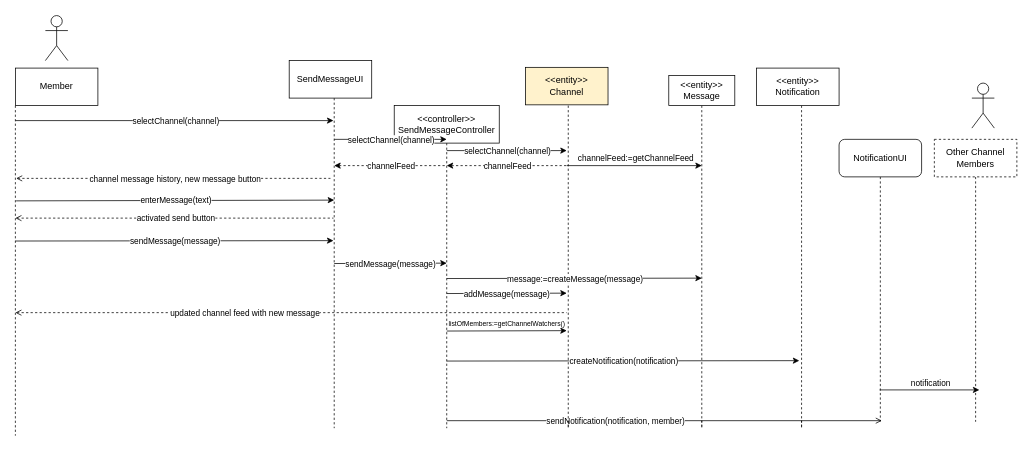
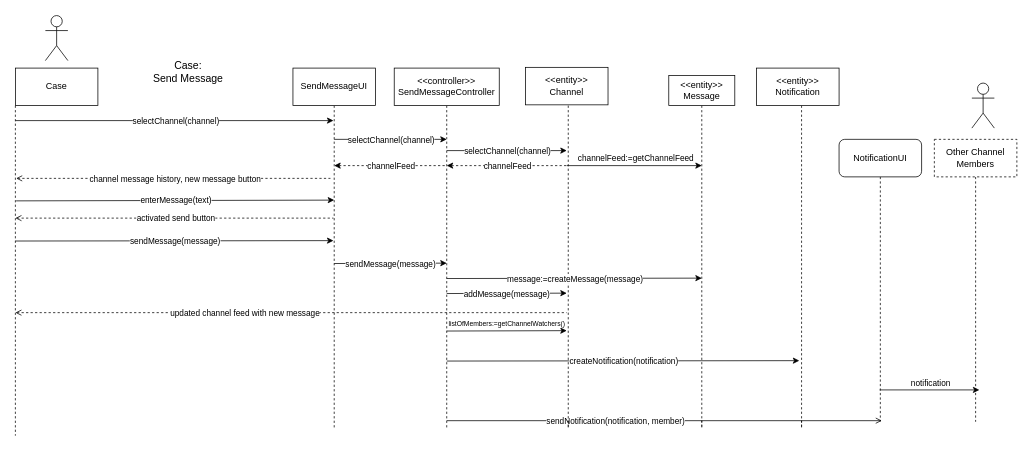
+ <mxCell id="23" value="&lt;font style=&quot;font-size: 14px;&quot;&gt;Case:&lt;br&gt;Send Message&lt;/font&gt;" style="text;html=1;align=center;verticalAlign=middle;resizable=0;points=[];autosize=1;strokeColor=none;fillColor=none;" parent="1" vertex="1"><mxGeometry x="190" y="70" width="120" height="50" as="geometry" /></mxCell>
- <mxCell id="4" value="SendMessageUI" style="html=1;whiteSpace=wrap;" parent="1" vertex="1"><mxGeometry x="385" y="80" width="110" height="50" as="geometry" /></mxCell>
+ <mxCell id="4" value="SendMessageUI" style="html=1;whiteSpace=wrap;" parent="1" vertex="1"><mxGeometry x="390" y="90" width="110" height="50" as="geometry" /></mxCell>
- <mxCell id="31" value="&amp;lt;&amp;lt;entity&amp;gt;&amp;gt;&lt;br&gt;Channel" style="html=1;whiteSpace=wrap;fillColor=#fff2cc;" parent="1" vertex="1"><mxGeometry x="700" y="89" width="110" height="50" as="geometry" /></mxCell>
+ <mxCell id="31" value="&amp;lt;&amp;lt;entity&amp;gt;&amp;gt;&lt;br&gt;Channel" style="html=1;whiteSpace=wrap;" parent="1" vertex="1"><mxGeometry x="700" y="89" width="110" height="50" as="geometry" /></mxCell>
- <mxCell id="2" value="Member" style="html=1;whiteSpace=wrap;" parent="1" vertex="1"><mxGeometry x="20" y="90" width="110" height="50" as="geometry" /></mxCell>
+ <mxCell id="2" value="Case" style="html=1;whiteSpace=wrap;" parent="1" vertex="1"><mxGeometry x="20" y="90" width="110" height="50" as="geometry" /></mxCell>
- <mxCell id="25" value="&amp;lt;&amp;lt;controller&amp;gt;&amp;gt;&lt;br&gt;SendMessageController" style="html=1;whiteSpace=wrap;" parent="1" vertex="1"><mxGeometry x="525" y="140" width="140" height="50" as="geometry" /></mxCell>
+ <mxCell id="25" value="&amp;lt;&amp;lt;controller&amp;gt;&amp;gt;&lt;br&gt;SendMessageController" style="html=1;whiteSpace=wrap;" parent="1" vertex="1"><mxGeometry x="525" y="90" width="140" height="50" as="geometry" /></mxCell>
